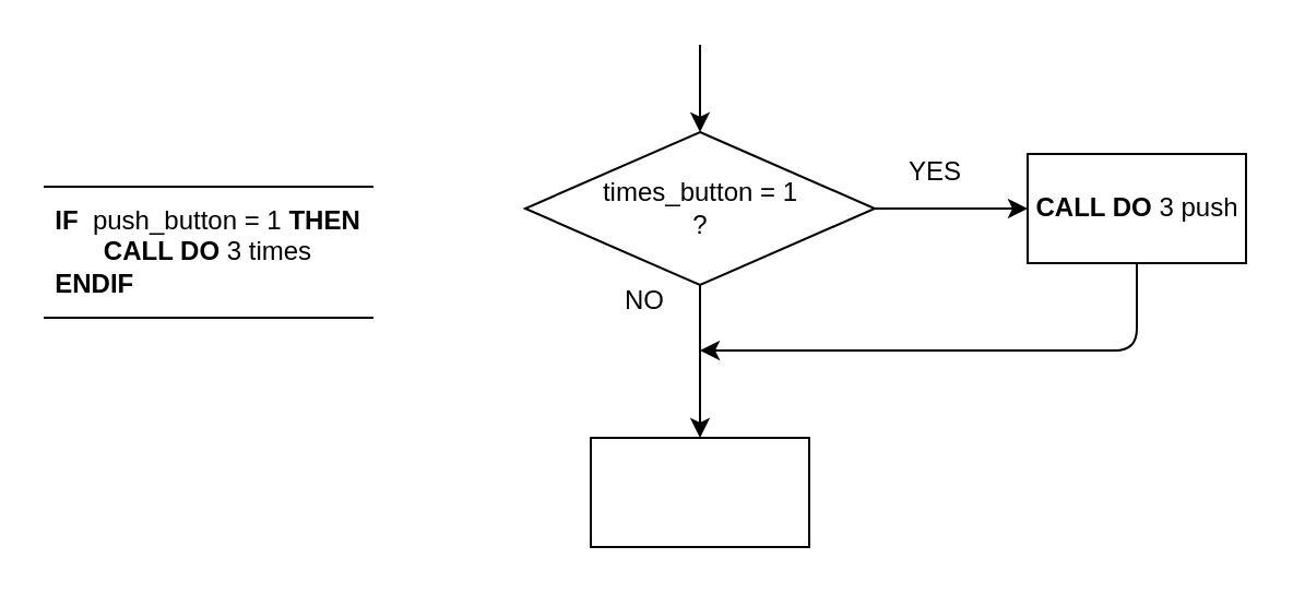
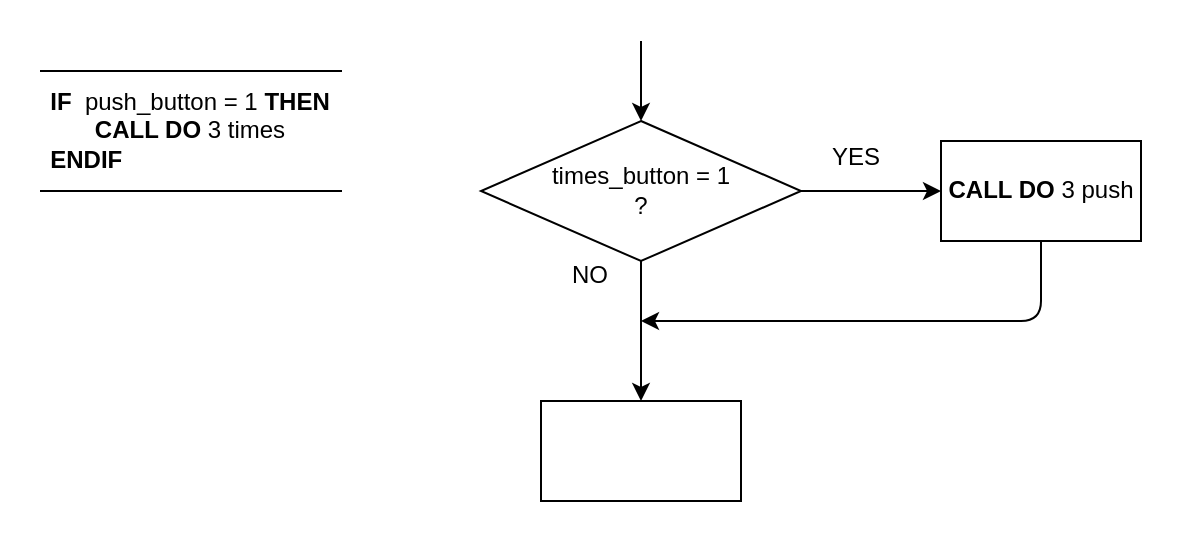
- <mxCell id="4" value="&lt;b&gt;IF&lt;/b&gt;&amp;nbsp; push_button = 1 &lt;b&gt;THEN&lt;/b&gt;&lt;br&gt;&lt;b&gt;CALL DO&lt;/b&gt; 3 times&lt;br&gt;&lt;div style=&quot;text-align: left&quot;&gt;&lt;span&gt;&lt;b&gt;ENDIF&lt;/b&gt;&lt;/span&gt;&lt;/div&gt;" style="shape=partialRectangle;whiteSpace=wrap;html=1;left=0;right=0;fillColor=none;" vertex="1" parent="1"><mxGeometry x="20" y="85" width="150" height="60" as="geometry" /></mxCell>
+ <mxCell id="4" value="&lt;b&gt;IF&lt;/b&gt;&amp;nbsp; push_button = 1 &lt;b&gt;THEN&lt;/b&gt;&lt;br&gt;&lt;b&gt;CALL DO&lt;/b&gt; 3 times&lt;br&gt;&lt;div style=&quot;text-align: left&quot;&gt;&lt;span&gt;&lt;b&gt;ENDIF&lt;/b&gt;&lt;/span&gt;&lt;/div&gt;" style="shape=partialRectangle;whiteSpace=wrap;html=1;left=0;right=0;fillColor=none;" vertex="1" parent="1"><mxGeometry x="20" y="35" width="150" height="60" as="geometry" /></mxCell>
